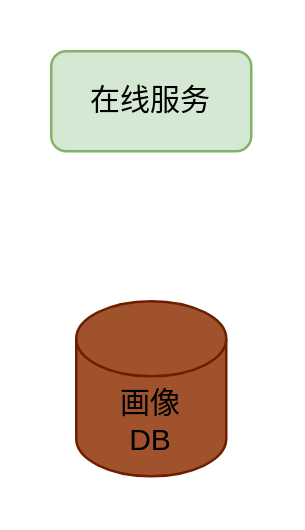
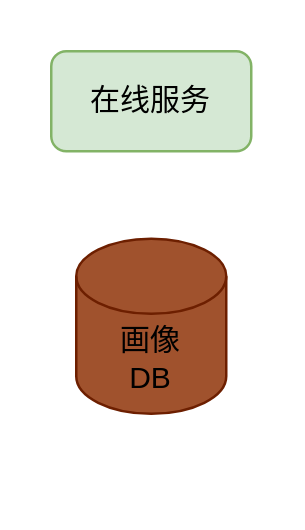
- <mxCell id="2" value="&lt;font color=&quot;#000000&quot;&gt;画像&lt;br&gt;DB&lt;/font&gt;" style="shape=cylinder3;whiteSpace=wrap;html=1;boundedLbl=1;backgroundOutline=1;size=15;fillColor=#a0522d;strokeColor=#6D1F00;fontColor=#ffffff;" vertex="1" parent="1"><mxGeometry x="30" y="120" width="60" height="70" as="geometry" /></mxCell>
+ <mxCell id="2" value="&lt;font color=&quot;#000000&quot;&gt;画像&lt;br&gt;DB&lt;/font&gt;" style="shape=cylinder3;whiteSpace=wrap;html=1;boundedLbl=1;backgroundOutline=1;size=15;fillColor=#a0522d;strokeColor=#6D1F00;fontColor=#ffffff;" vertex="1" parent="1"><mxGeometry x="30" y="95" width="60" height="70" as="geometry" /></mxCell>
